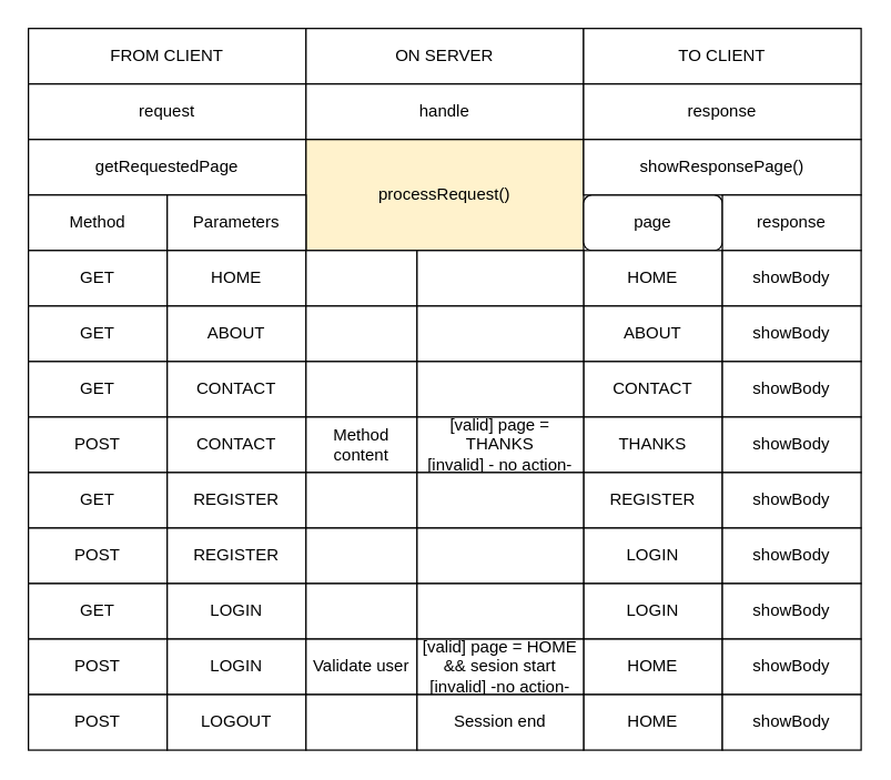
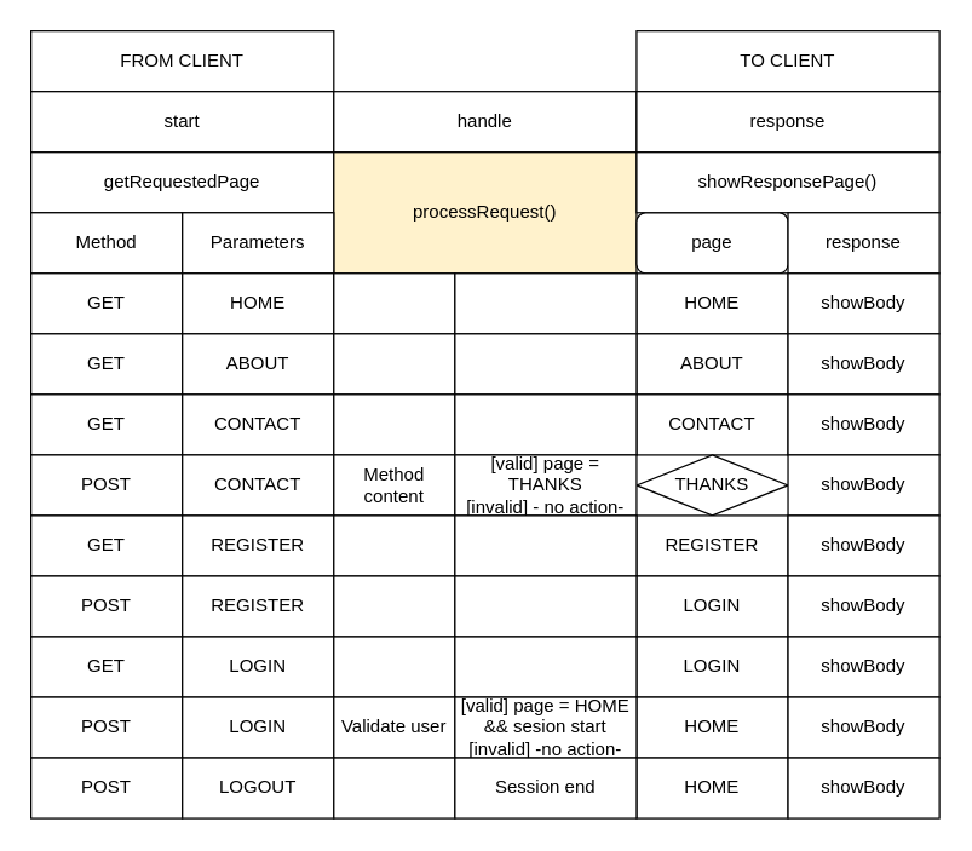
- <mxCell id="3" value="ON SERVER" style="rounded=0;whiteSpace=wrap;html=1;" vertex="1" parent="1"><mxGeometry x="220" y="20" width="200" height="40" as="geometry" /></mxCell>
- <mxCell id="5" value="request" style="rounded=0;whiteSpace=wrap;html=1;" vertex="1" parent="1"><mxGeometry x="20" y="60" width="200" height="40" as="geometry" /></mxCell>
+ <mxCell id="5" value="start" style="rounded=0;whiteSpace=wrap;html=1;" vertex="1" parent="1"><mxGeometry x="20" y="60" width="200" height="40" as="geometry" /></mxCell>
- <mxCell id="35" value="THANKS" style="rounded=0;whiteSpace=wrap;html=1;" vertex="1" parent="1"><mxGeometry x="420" y="300" width="100" height="40" as="geometry" /></mxCell>
+ <mxCell id="35" value="THANKS" style="rhombus;whiteSpace=wrap;html=1;" vertex="1" parent="1"><mxGeometry x="420" y="300" width="100" height="40" as="geometry" /></mxCell>
